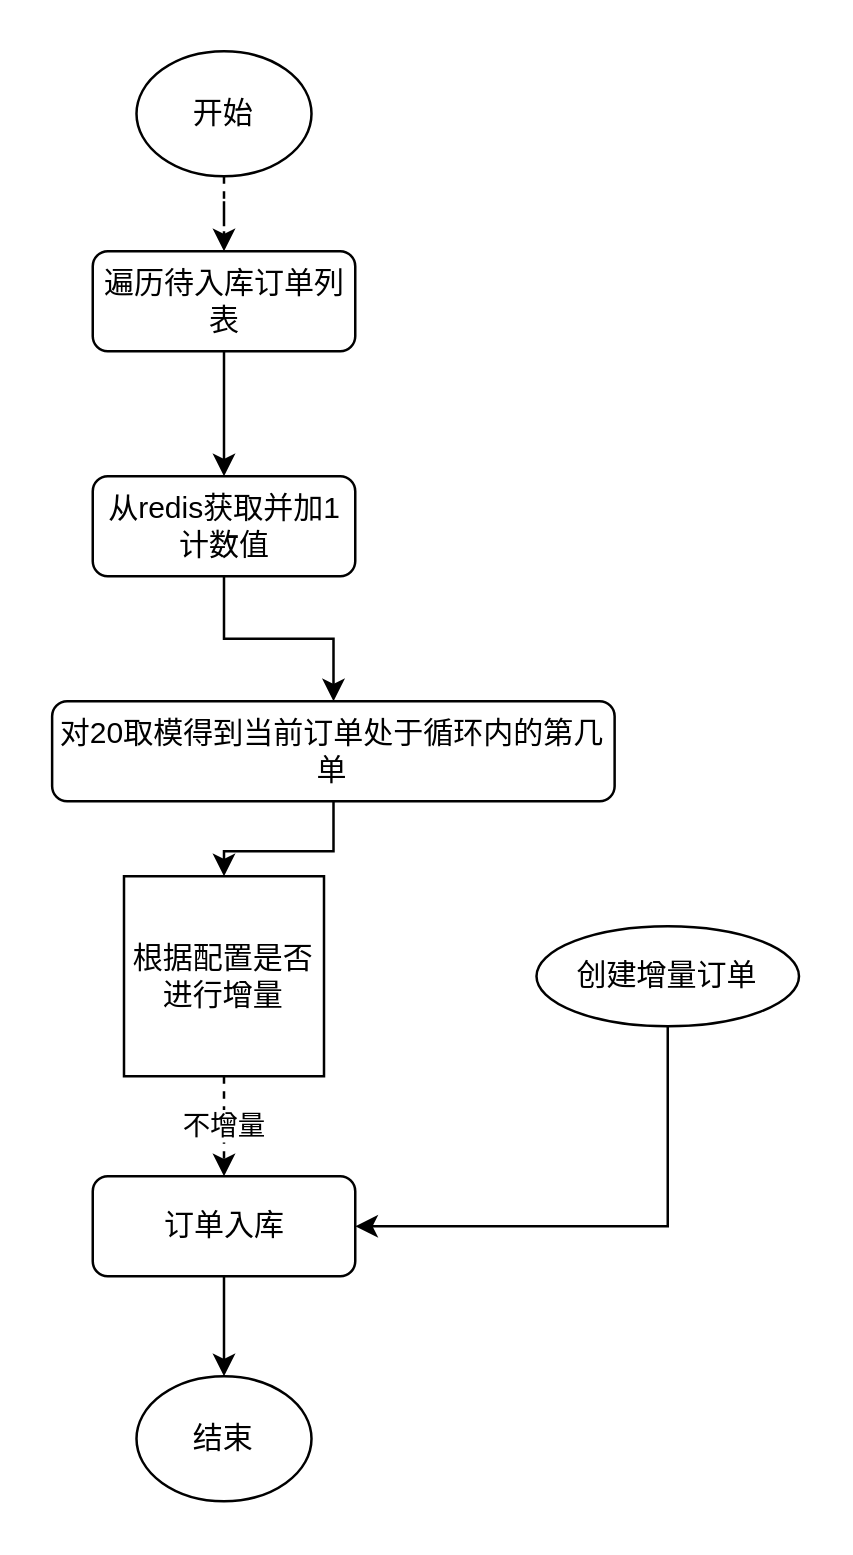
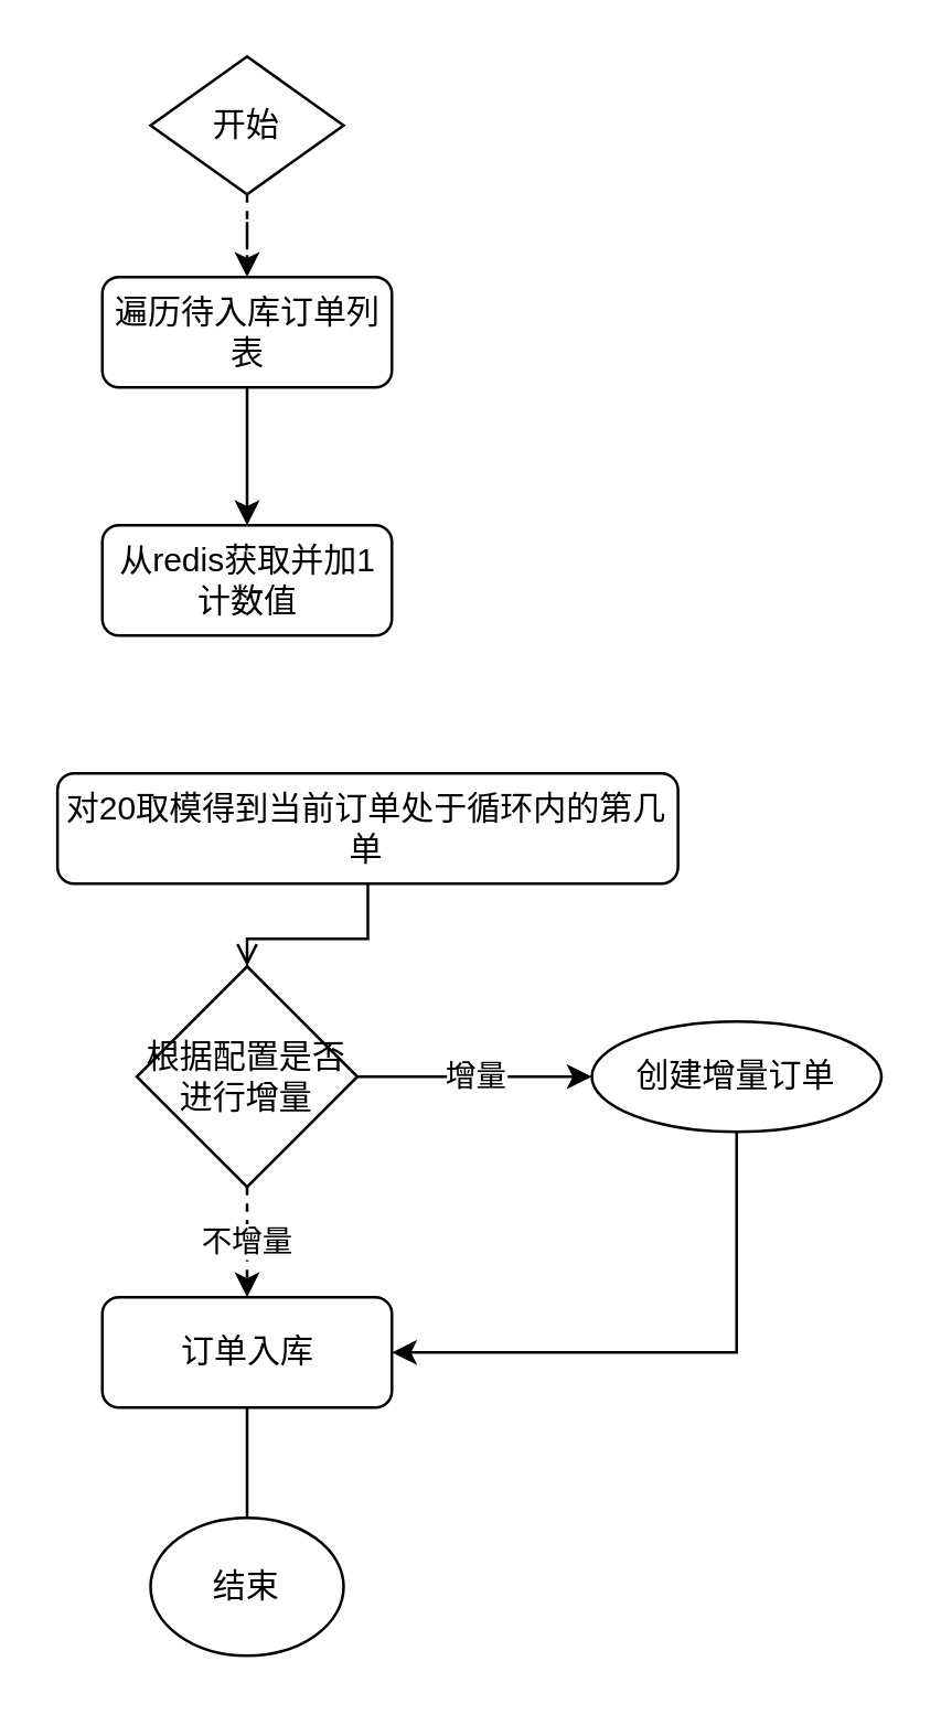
- <mxCell id="3" value="开始" style="ellipse;whiteSpace=wrap;html=1;" vertex="1" parent="1"><mxGeometry x="54" y="20" width="70" height="50" as="geometry" /></mxCell>
+ <mxCell id="3" value="开始" style="rhombus;whiteSpace=wrap;html=1;" vertex="1" parent="1"><mxGeometry x="54" y="20" width="70" height="50" as="geometry" /></mxCell>
- <mxCell id="6" style="edgeStyle=orthogonalEdgeStyle;rounded=0;orthogonalLoop=1;jettySize=auto;html=1;" edge="1" parent="1" source="7" target="9"><mxGeometry relative="1" as="geometry" /></mxCell>
- <mxCell id="8" style="edgeStyle=orthogonalEdgeStyle;rounded=0;orthogonalLoop=1;jettySize=auto;html=1;" edge="1" parent="1" source="9" target="15"><mxGeometry relative="1" as="geometry" /></mxCell>
+ <mxCell id="8" style="edgeStyle=orthogonalEdgeStyle;rounded=0;orthogonalLoop=1;jettySize=auto;html=1;endArrow=open;" edge="1" parent="1" source="9" target="15"><mxGeometry relative="1" as="geometry" /></mxCell>
- <mxCell id="15" value="根据配置是否进行增量" style="whiteSpace=wrap;html=1;rounded=0;" vertex="1" parent="1"><mxGeometry x="49" y="350" width="80" height="80" as="geometry" /></mxCell>
+ <mxCell id="15" value="根据配置是否进行增量" style="rhombus;whiteSpace=wrap;html=1;" vertex="1" parent="1"><mxGeometry x="49" y="350" width="80" height="80" as="geometry" /></mxCell>
+ <mxCell id="14" value="增量" style="edgeStyle=orthogonalEdgeStyle;rounded=0;orthogonalLoop=1;jettySize=auto;html=1;" edge="1" parent="1" source="15" target="17"><mxGeometry relative="1" as="geometry" /></mxCell>
- <mxCell id="10" style="edgeStyle=orthogonalEdgeStyle;rounded=0;orthogonalLoop=1;jettySize=auto;html=1;" edge="1" parent="1" source="11" target="12"><mxGeometry relative="1" as="geometry" /></mxCell>
+ <mxCell id="10" style="edgeStyle=orthogonalEdgeStyle;rounded=0;orthogonalLoop=1;jettySize=auto;html=1;endArrow=none;" edge="1" parent="1" source="11" target="12"><mxGeometry relative="1" as="geometry" /></mxCell>
